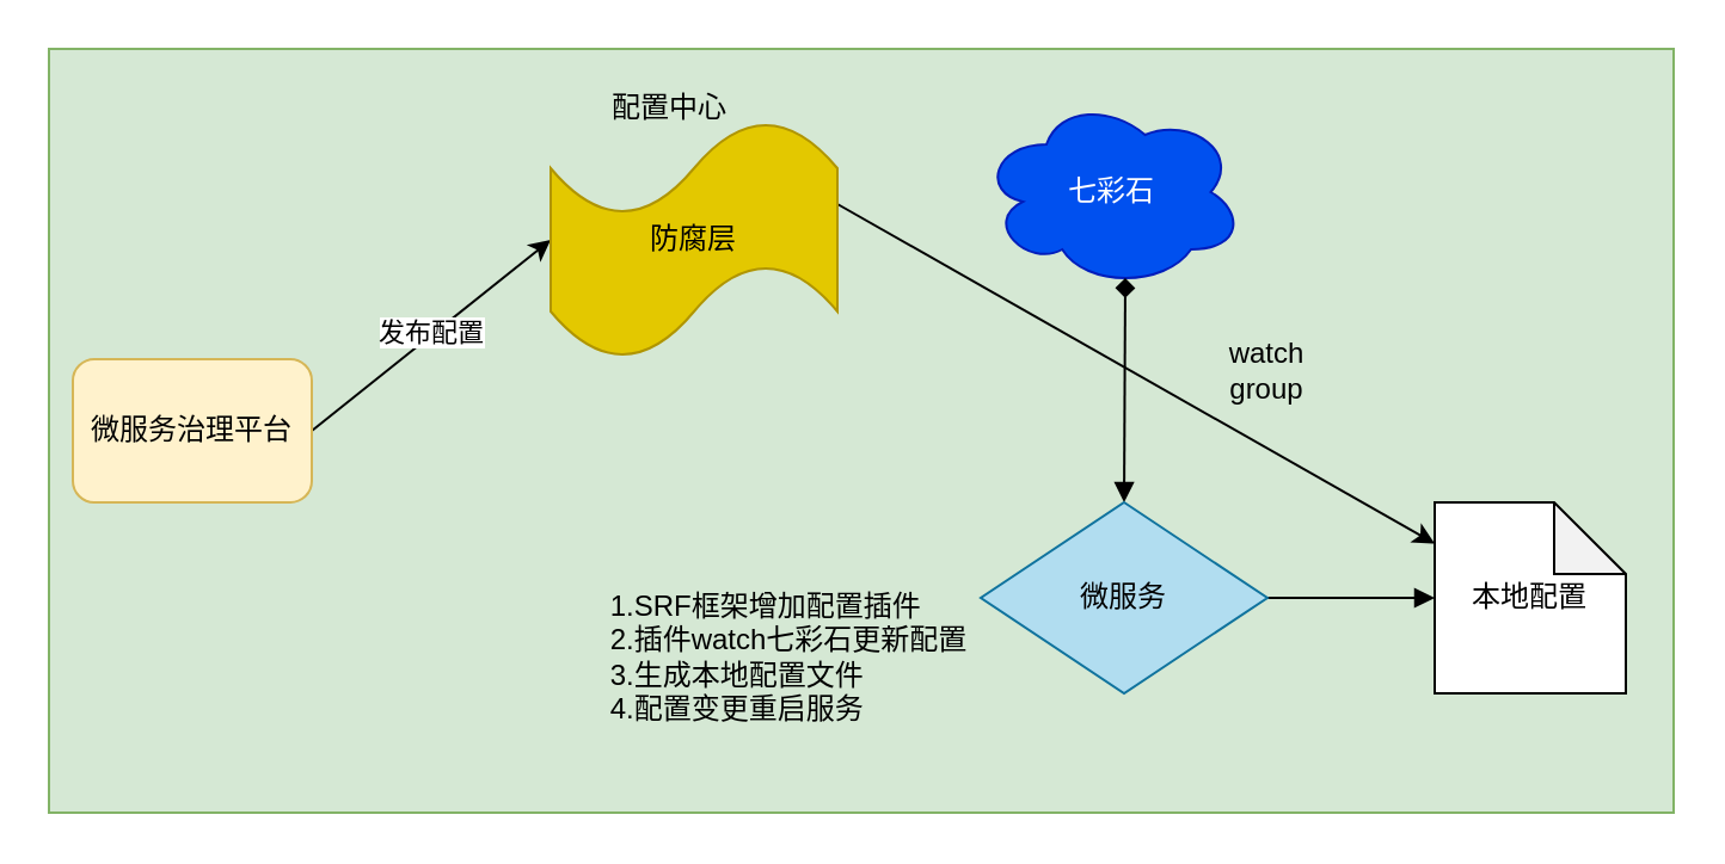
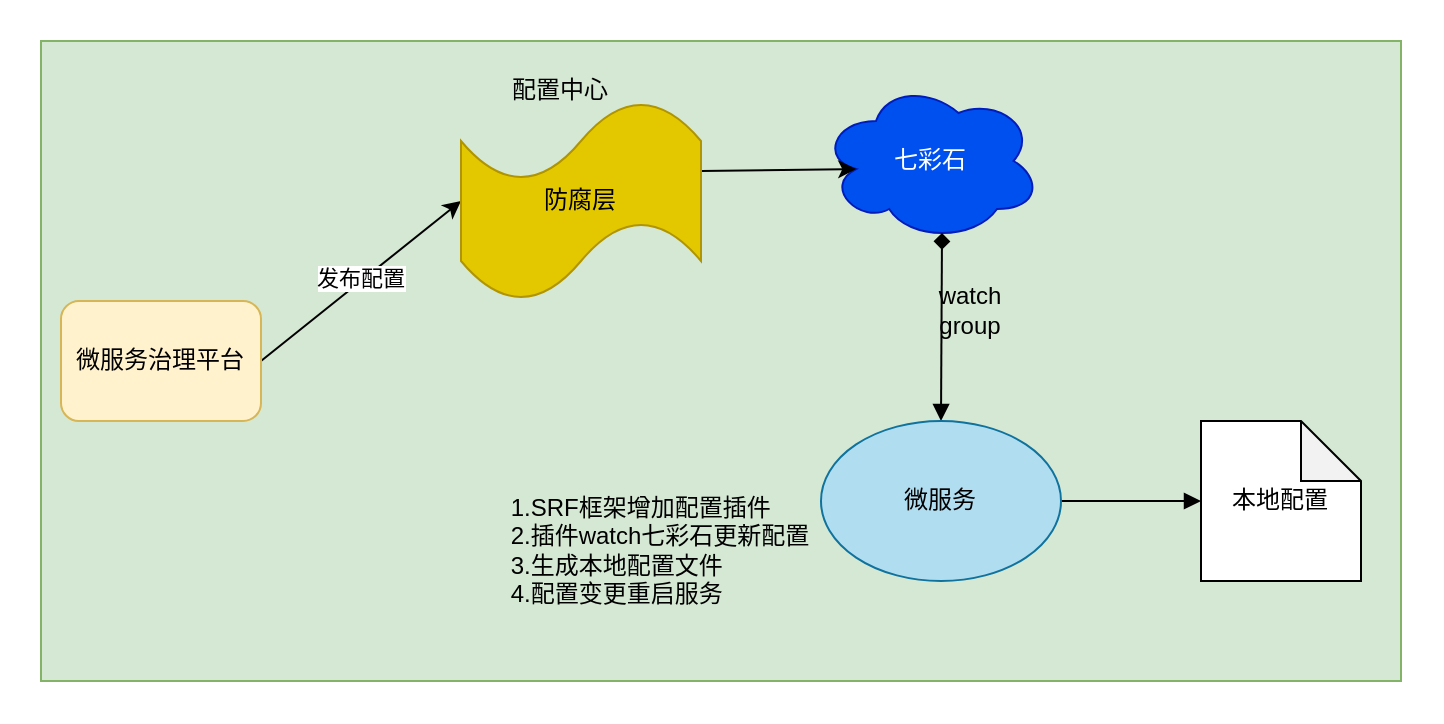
- <mxCell id="14" value="watch group" style="text;html=1;strokeColor=none;fillColor=none;align=center;verticalAlign=middle;whiteSpace=wrap;rounded=0;" vertex="1" parent="1"><mxGeometry x="500" y="140" width="60" height="30" as="geometry" /></mxCell>
+ <mxCell id="14" value="watch group" style="text;html=1;strokeColor=none;fillColor=none;align=center;verticalAlign=middle;whiteSpace=wrap;rounded=0;" vertex="1" parent="1"><mxGeometry x="455" y="140" width="60" height="30" as="geometry" /></mxCell>
- <mxCell id="7" style="edgeStyle=none;rounded=0;orthogonalLoop=1;jettySize=auto;html=1;exitX=1;exitY=0.35;exitDx=0;exitDy=0;exitPerimeter=0;" edge="1" parent="1" source="8" target="13"><mxGeometry relative="1" as="geometry" /></mxCell>
+ <mxCell id="7" style="edgeStyle=none;rounded=0;orthogonalLoop=1;jettySize=auto;html=1;exitX=1;exitY=0.35;exitDx=0;exitDy=0;exitPerimeter=0;entryX=0.16;entryY=0.55;entryDx=0;entryDy=0;entryPerimeter=0;" edge="1" parent="1" source="8" target="6"><mxGeometry relative="1" as="geometry" /></mxCell>
- <mxCell id="12" value="微服务" style="rhombus;whiteSpace=wrap;html=1;fillColor=#b1ddf0;strokeColor=#10739e;" vertex="1" parent="1"><mxGeometry x="410" y="210" width="120" height="80" as="geometry" /></mxCell>
+ <mxCell id="12" value="微服务" style="ellipse;whiteSpace=wrap;html=1;fillColor=#b1ddf0;strokeColor=#10739e;" vertex="1" parent="1"><mxGeometry x="410" y="210" width="120" height="80" as="geometry" /></mxCell>
